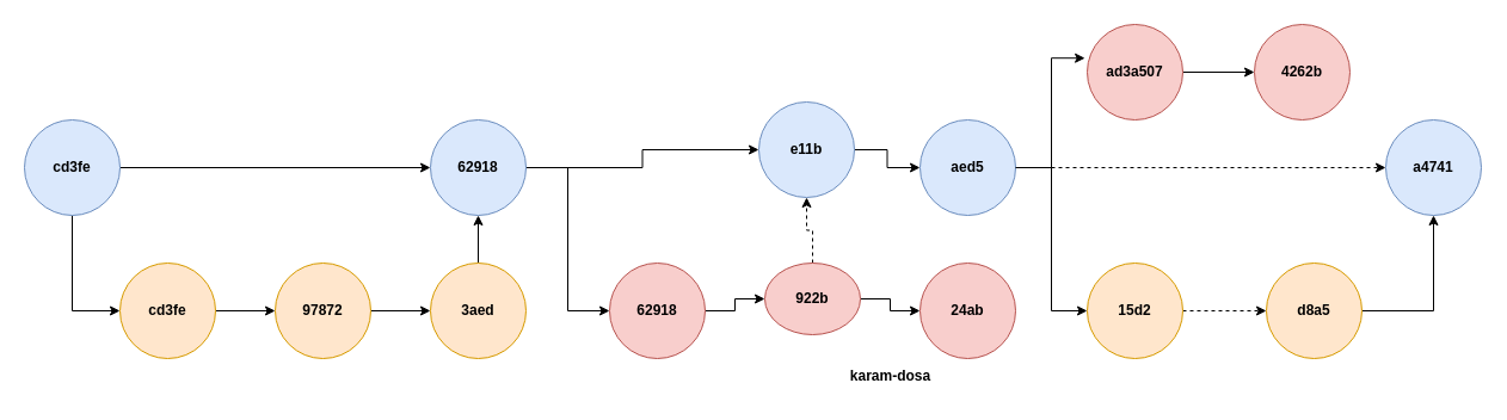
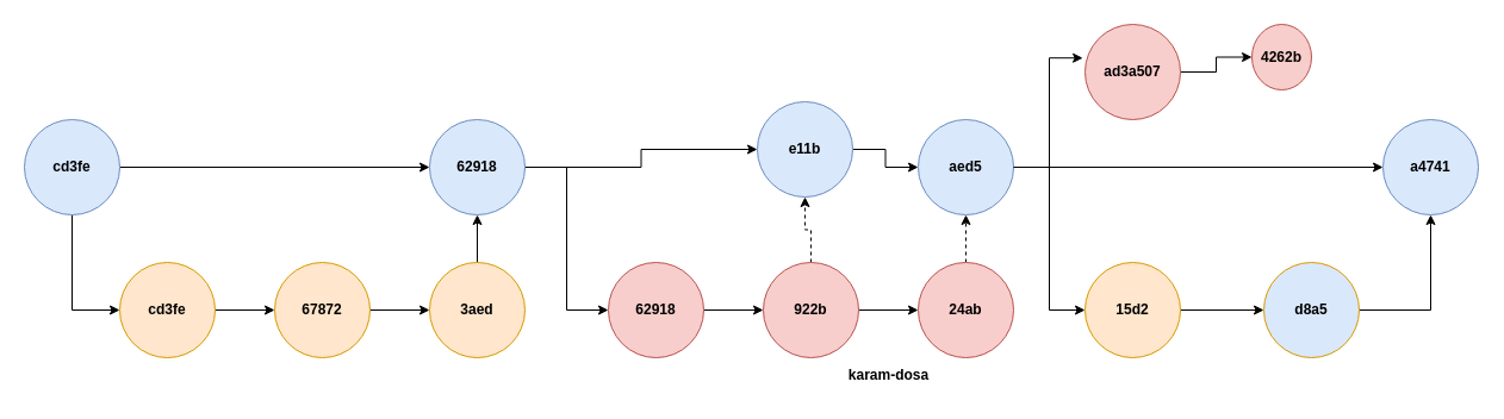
- <mxCell id="34" value="&lt;b&gt;4262b&lt;/b&gt;" style="ellipse;whiteSpace=wrap;html=1;aspect=fixed;fillColor=#f8cecc;strokeColor=#b85450;" vertex="1" parent="1"><mxGeometry x="1050" width="80" height="80" as="geometry" y="20" /></mxCell>
+ <mxCell id="34" value="&lt;b&gt;4262b&lt;/b&gt;" style="ellipse;whiteSpace=wrap;html=1;aspect=fixed;fillColor=#f8cecc;strokeColor=#b85450;" vertex="1" parent="1"><mxGeometry x="1050" y="20" width="50" height="55" as="geometry" /></mxCell>
- <mxCell id="24" style="edgeStyle=orthogonalEdgeStyle;rounded=0;orthogonalLoop=1;jettySize=auto;html=1;entryX=0;entryY=0.5;entryDx=0;entryDy=0;dashed=1;" edge="1" parent="1" source="25" target="35"><mxGeometry relative="1" as="geometry" /></mxCell>
+ <mxCell id="24" style="edgeStyle=orthogonalEdgeStyle;rounded=0;orthogonalLoop=1;jettySize=auto;html=1;entryX=0;entryY=0.5;entryDx=0;entryDy=0;" edge="1" parent="1" source="25" target="35"><mxGeometry relative="1" as="geometry" /></mxCell>
+ <mxCell id="19" style="edgeStyle=orthogonalEdgeStyle;rounded=0;orthogonalLoop=1;jettySize=auto;html=1;entryX=0.5;entryY=1;entryDx=0;entryDy=0;dashed=1;" edge="1" parent="1" source="20" target="25"><mxGeometry relative="1" as="geometry" /></mxCell>
- <mxCell id="18" value="&lt;b&gt;922b&lt;/b&gt;" style="ellipse;whiteSpace=wrap;html=1;aspect=fixed;fillColor=#f8cecc;strokeColor=#b85450;" vertex="1" parent="1"><mxGeometry x="640" y="220" width="80" height="60" as="geometry" /></mxCell>
+ <mxCell id="18" value="&lt;b&gt;922b&lt;/b&gt;" style="ellipse;whiteSpace=wrap;html=1;aspect=fixed;fillColor=#f8cecc;strokeColor=#b85450;" vertex="1" parent="1"><mxGeometry x="640" y="220" width="80" height="80" as="geometry" /></mxCell>
- <mxCell id="8" value="&lt;b&gt;97872&lt;/b&gt;" style="ellipse;whiteSpace=wrap;html=1;aspect=fixed;fillColor=#ffe6cc;strokeColor=#d79b00;" vertex="1" parent="1"><mxGeometry x="230" y="220" width="80" height="80" as="geometry" /></mxCell>
+ <mxCell id="8" value="&lt;b&gt;67872&lt;/b&gt;" style="ellipse;whiteSpace=wrap;html=1;aspect=fixed;fillColor=#ffe6cc;strokeColor=#d79b00;" vertex="1" parent="1"><mxGeometry x="230" y="220" width="80" height="80" as="geometry" /></mxCell>
- <mxCell id="27" style="edgeStyle=orthogonalEdgeStyle;rounded=0;orthogonalLoop=1;jettySize=auto;html=1;entryX=0;entryY=0.5;entryDx=0;entryDy=0;dashed=1;" edge="1" parent="1" source="28" target="30"><mxGeometry relative="1" as="geometry" /></mxCell>
+ <mxCell id="27" style="edgeStyle=orthogonalEdgeStyle;rounded=0;orthogonalLoop=1;jettySize=auto;html=1;entryX=0;entryY=0.5;entryDx=0;entryDy=0;" edge="1" parent="1" source="28" target="30"><mxGeometry relative="1" as="geometry" /></mxCell>
- <mxCell id="30" value="&lt;b&gt;d8a5&lt;/b&gt;" style="ellipse;whiteSpace=wrap;html=1;aspect=fixed;fillColor=#ffe6cc;strokeColor=#d79b00;" vertex="1" parent="1"><mxGeometry x="1060" y="220" width="80" height="80" as="geometry" /></mxCell>
+ <mxCell id="30" value="&lt;b&gt;d8a5&lt;/b&gt;" style="ellipse;whiteSpace=wrap;html=1;aspect=fixed;fillColor=#dae8fc;strokeColor=#d79b00;" vertex="1" parent="1"><mxGeometry x="1060" y="220" width="80" height="80" as="geometry" /></mxCell>
